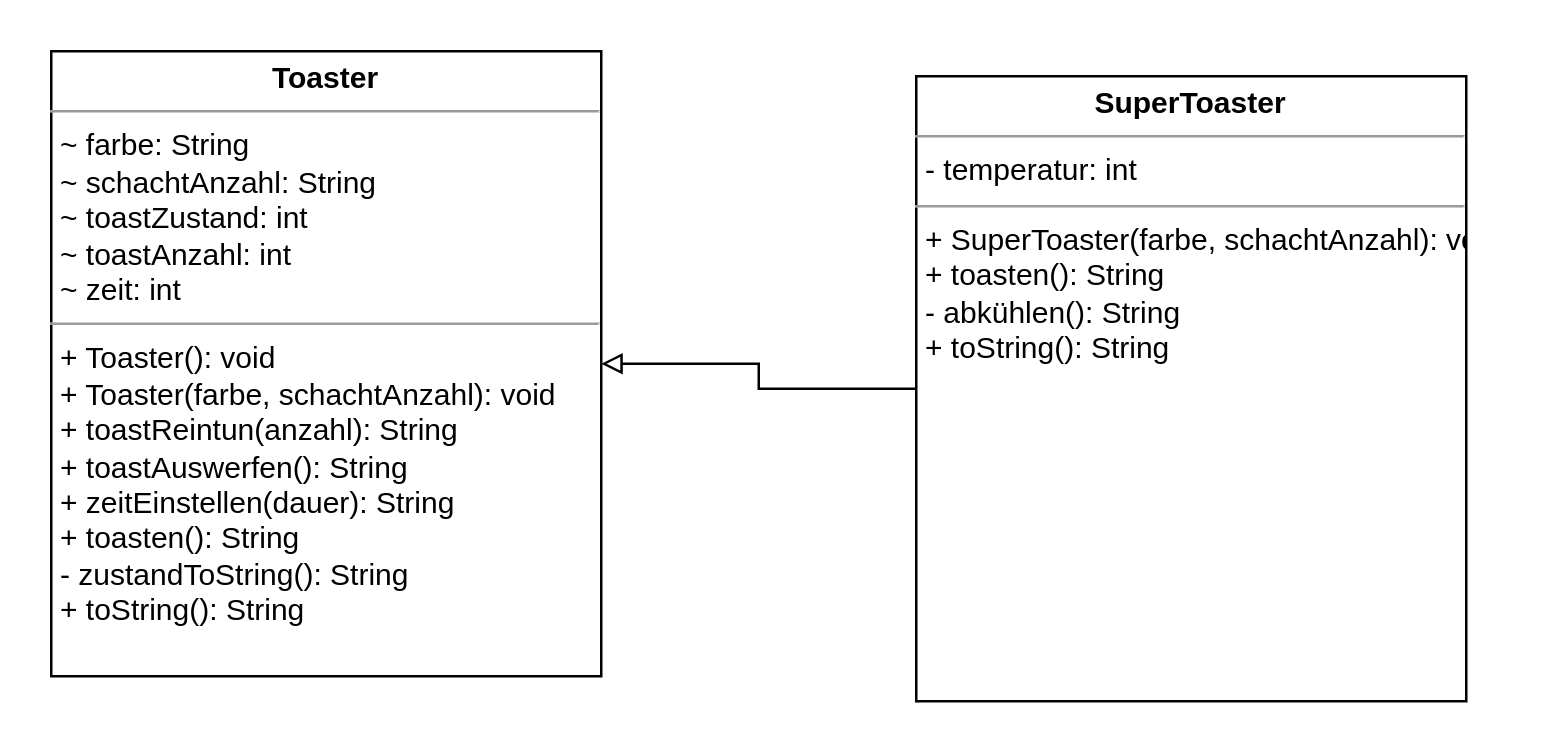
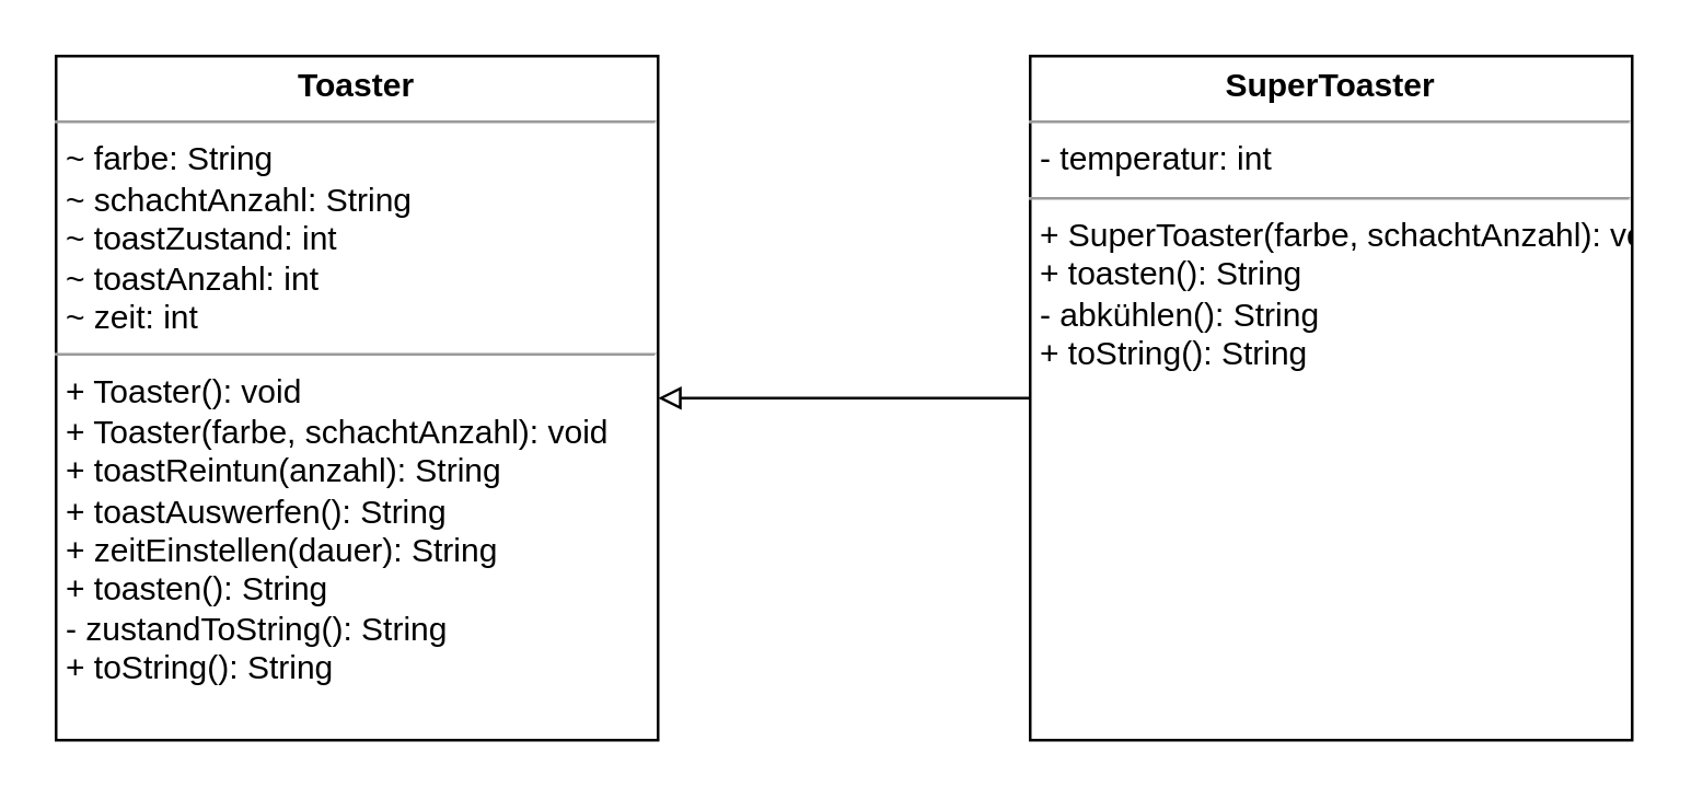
- <mxCell id="4" value="&lt;p style=&quot;margin:0px;margin-top:4px;text-align:center;&quot;&gt;&lt;b&gt;SuperToaster&lt;/b&gt;&lt;/p&gt;&lt;hr size=&quot;1&quot;&gt;&lt;p style=&quot;margin:0px;margin-left:4px;&quot;&gt;- temperatur: int&lt;/p&gt;&lt;hr size=&quot;1&quot;&gt;&lt;p style=&quot;margin:0px;margin-left:4px;&quot;&gt;&lt;span style=&quot;background-color: initial;&quot;&gt;+ SuperToaster(farbe, schachtAnzahl): void&lt;/span&gt;&lt;/p&gt;&lt;p style=&quot;margin:0px;margin-left:4px;&quot;&gt;+ toasten(): String&lt;/p&gt;&lt;p style=&quot;margin:0px;margin-left:4px;&quot;&gt;- abkühlen(): String&lt;/p&gt;&lt;p style=&quot;margin:0px;margin-left:4px;&quot;&gt;+ toString(): String&lt;/p&gt;" style="verticalAlign=top;align=left;overflow=fill;fontSize=12;fontFamily=Helvetica;html=1;" vertex="1" parent="1"><mxGeometry x="366" y="30" width="220" height="250" as="geometry" /></mxCell>
+ <mxCell id="4" value="&lt;p style=&quot;margin:0px;margin-top:4px;text-align:center;&quot;&gt;&lt;b&gt;SuperToaster&lt;/b&gt;&lt;/p&gt;&lt;hr size=&quot;1&quot;&gt;&lt;p style=&quot;margin:0px;margin-left:4px;&quot;&gt;- temperatur: int&lt;/p&gt;&lt;hr size=&quot;1&quot;&gt;&lt;p style=&quot;margin:0px;margin-left:4px;&quot;&gt;&lt;span style=&quot;background-color: initial;&quot;&gt;+ SuperToaster(farbe, schachtAnzahl): void&lt;/span&gt;&lt;/p&gt;&lt;p style=&quot;margin:0px;margin-left:4px;&quot;&gt;+ toasten(): String&lt;/p&gt;&lt;p style=&quot;margin:0px;margin-left:4px;&quot;&gt;- abkühlen(): String&lt;/p&gt;&lt;p style=&quot;margin:0px;margin-left:4px;&quot;&gt;+ toString(): String&lt;/p&gt;" style="verticalAlign=top;align=left;overflow=fill;fontSize=12;fontFamily=Helvetica;html=1;" vertex="1" parent="1"><mxGeometry x="376" y="20" width="220" height="250" as="geometry" /></mxCell>
